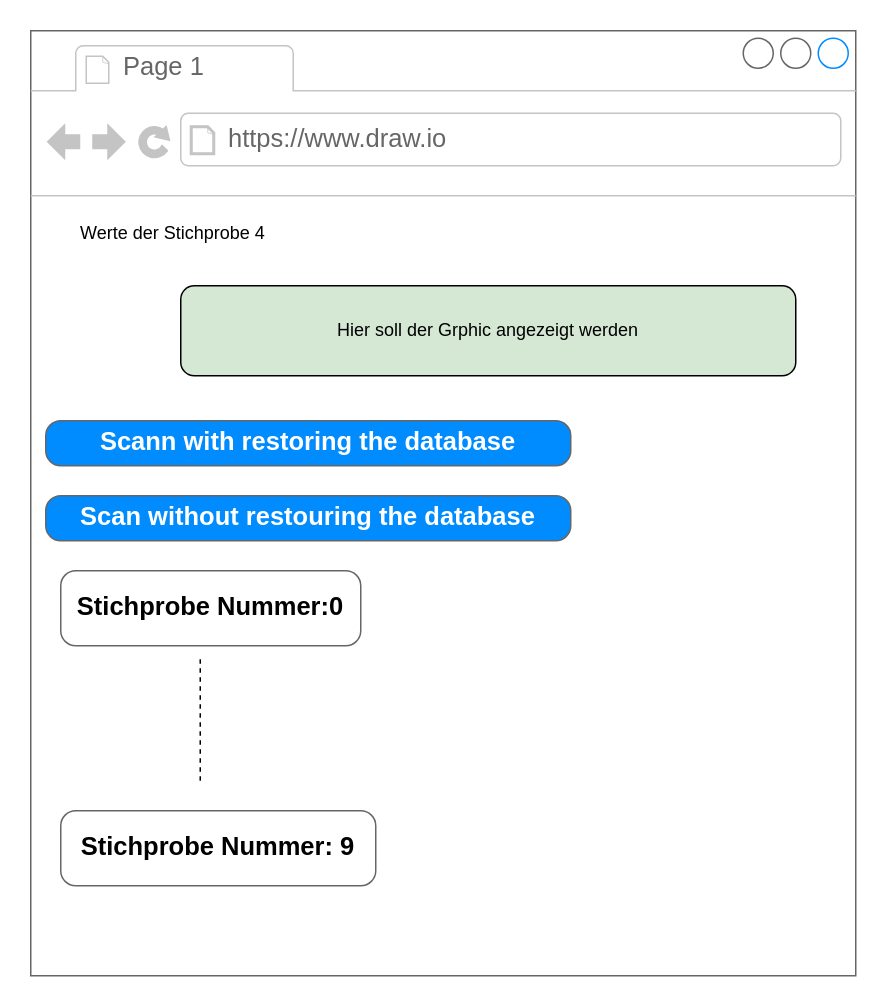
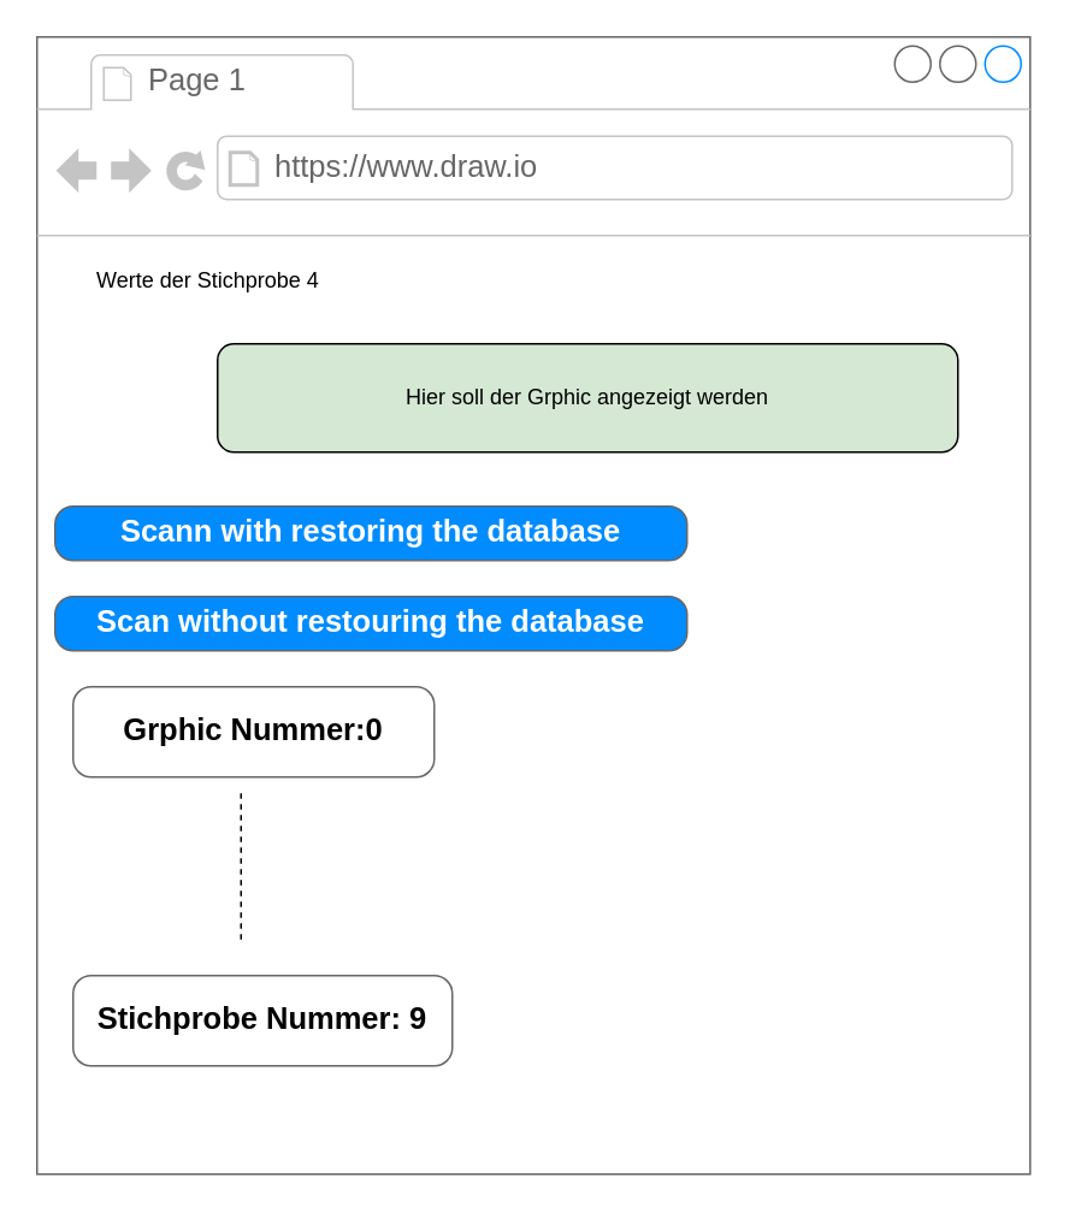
- <mxCell id="9" value="&lt;font color=&quot;#000000&quot;&gt;Stichprobe Nummer:0&lt;/font&gt;" style="strokeWidth=1;shadow=0;dashed=0;align=center;html=1;shape=mxgraph.mockup.buttons.button;strokeColor=#666666;fontColor=#ffffff;mainText=;buttonStyle=round;fontSize=17;fontStyle=1;fillColor=none;whiteSpace=wrap;" vertex="1" parent="2"><mxGeometry x="20" y="360" width="200" height="50" as="geometry" /></mxCell>
+ <mxCell id="9" value="&lt;font color=&quot;#000000&quot;&gt;Grphic Nummer:0&lt;/font&gt;" style="strokeWidth=1;shadow=0;dashed=0;align=center;html=1;shape=mxgraph.mockup.buttons.button;strokeColor=#666666;fontColor=#ffffff;mainText=;buttonStyle=round;fontSize=17;fontStyle=1;fillColor=none;whiteSpace=wrap;" vertex="1" parent="2"><mxGeometry x="20" y="360" width="200" height="50" as="geometry" /></mxCell>
